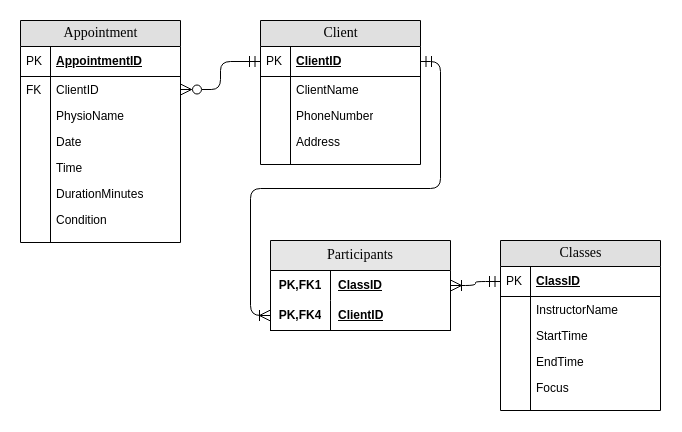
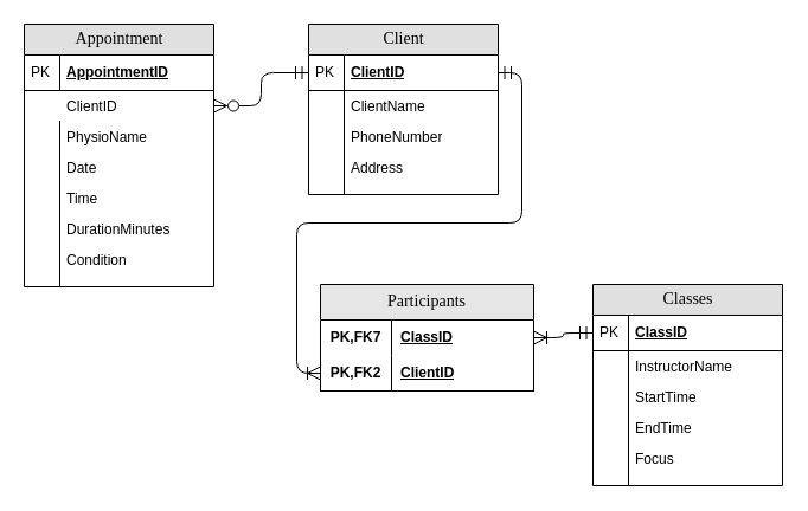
- <mxCell id="6" value="FK" style="shape=partialRectangle;top=0;left=0;bottom=0;html=1;fillColor=none;align=left;verticalAlign=top;spacingLeft=4;spacingRight=4;whiteSpace=wrap;overflow=hidden;rotatable=0;points=[];portConstraint=eastwest;part=1;" parent="5" vertex="1" connectable="0"><mxGeometry width="30" height="26" as="geometry" /></mxCell>
- <mxCell id="46" value="PK,FK1" style="shape=partialRectangle;connectable=0;fillColor=none;top=0;left=0;bottom=0;right=0;fontStyle=1;overflow=hidden;html=1;whiteSpace=wrap;" vertex="1" parent="45"><mxGeometry width="60" height="30" as="geometry"><mxRectangle width="60" height="30" as="alternateBounds" /></mxGeometry></mxCell>
+ <mxCell id="46" value="PK,FK7" style="shape=partialRectangle;connectable=0;fillColor=none;top=0;left=0;bottom=0;right=0;fontStyle=1;overflow=hidden;html=1;whiteSpace=wrap;" vertex="1" parent="45"><mxGeometry width="60" height="30" as="geometry"><mxRectangle width="60" height="30" as="alternateBounds" /></mxGeometry></mxCell>
- <mxCell id="49" value="PK,FK4" style="shape=partialRectangle;connectable=0;fillColor=none;top=0;left=0;bottom=0;right=0;fontStyle=1;overflow=hidden;html=1;whiteSpace=wrap;" vertex="1" parent="48"><mxGeometry width="60" height="30" as="geometry"><mxRectangle width="60" height="30" as="alternateBounds" /></mxGeometry></mxCell>
+ <mxCell id="49" value="PK,FK2" style="shape=partialRectangle;connectable=0;fillColor=none;top=0;left=0;bottom=0;right=0;fontStyle=1;overflow=hidden;html=1;whiteSpace=wrap;" vertex="1" parent="48"><mxGeometry width="60" height="30" as="geometry"><mxRectangle width="60" height="30" as="alternateBounds" /></mxGeometry></mxCell>
